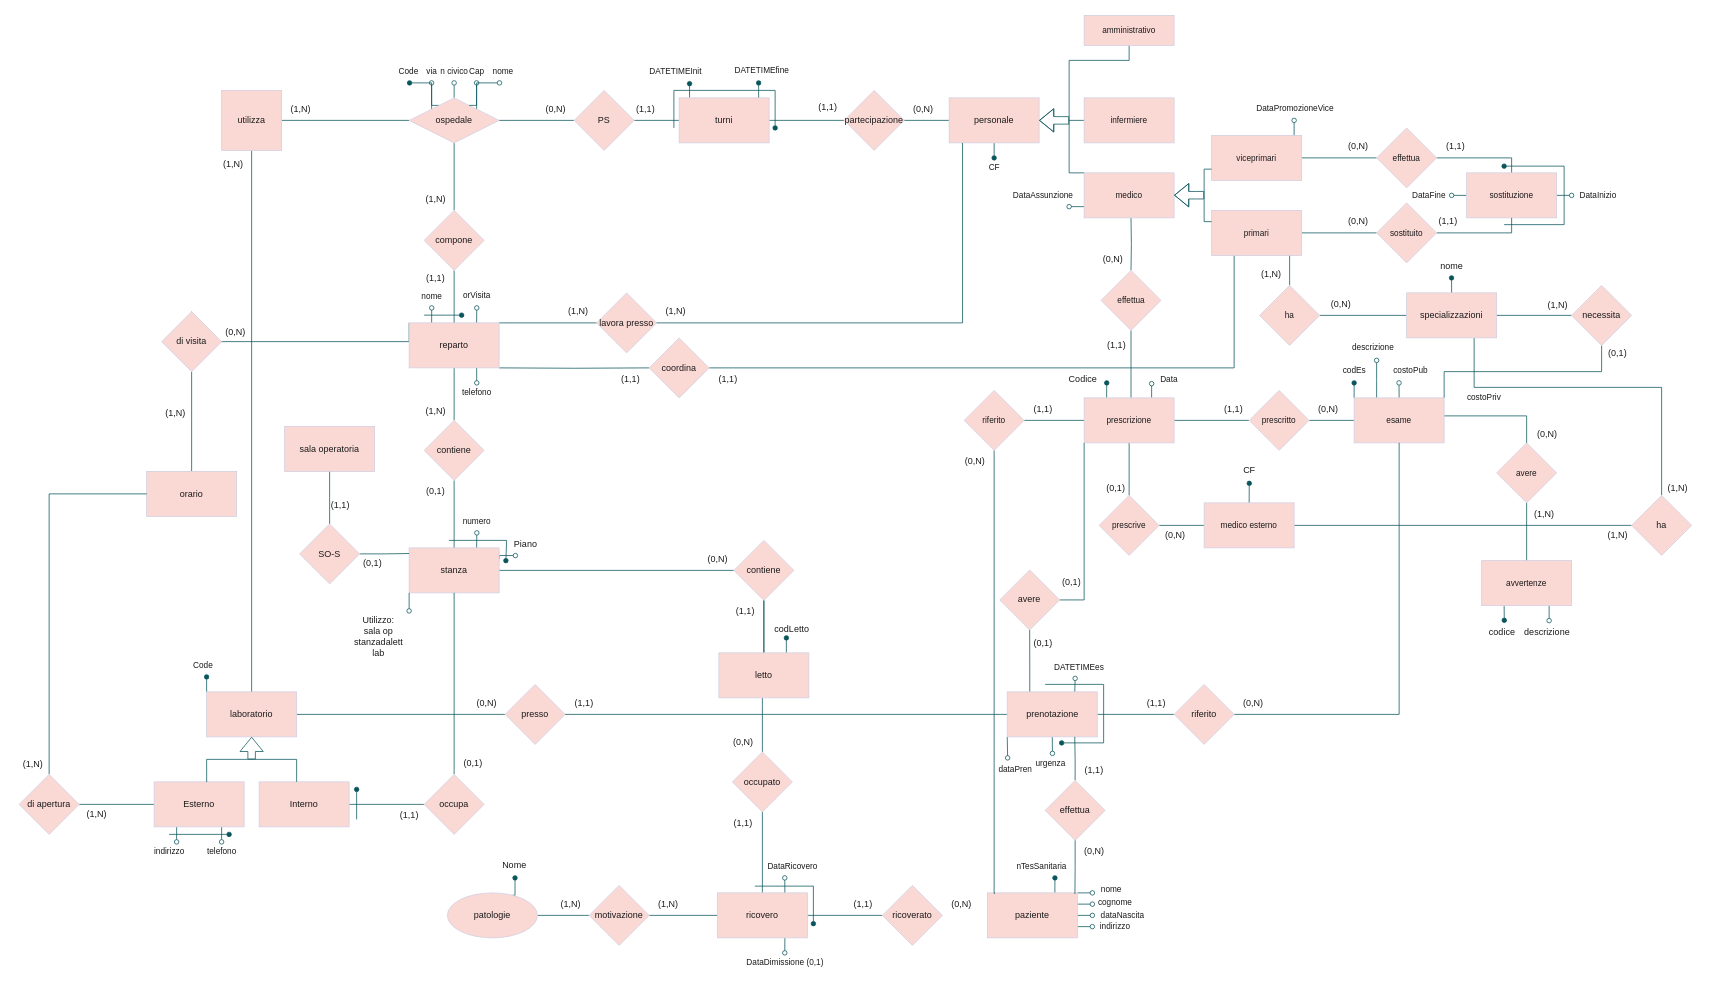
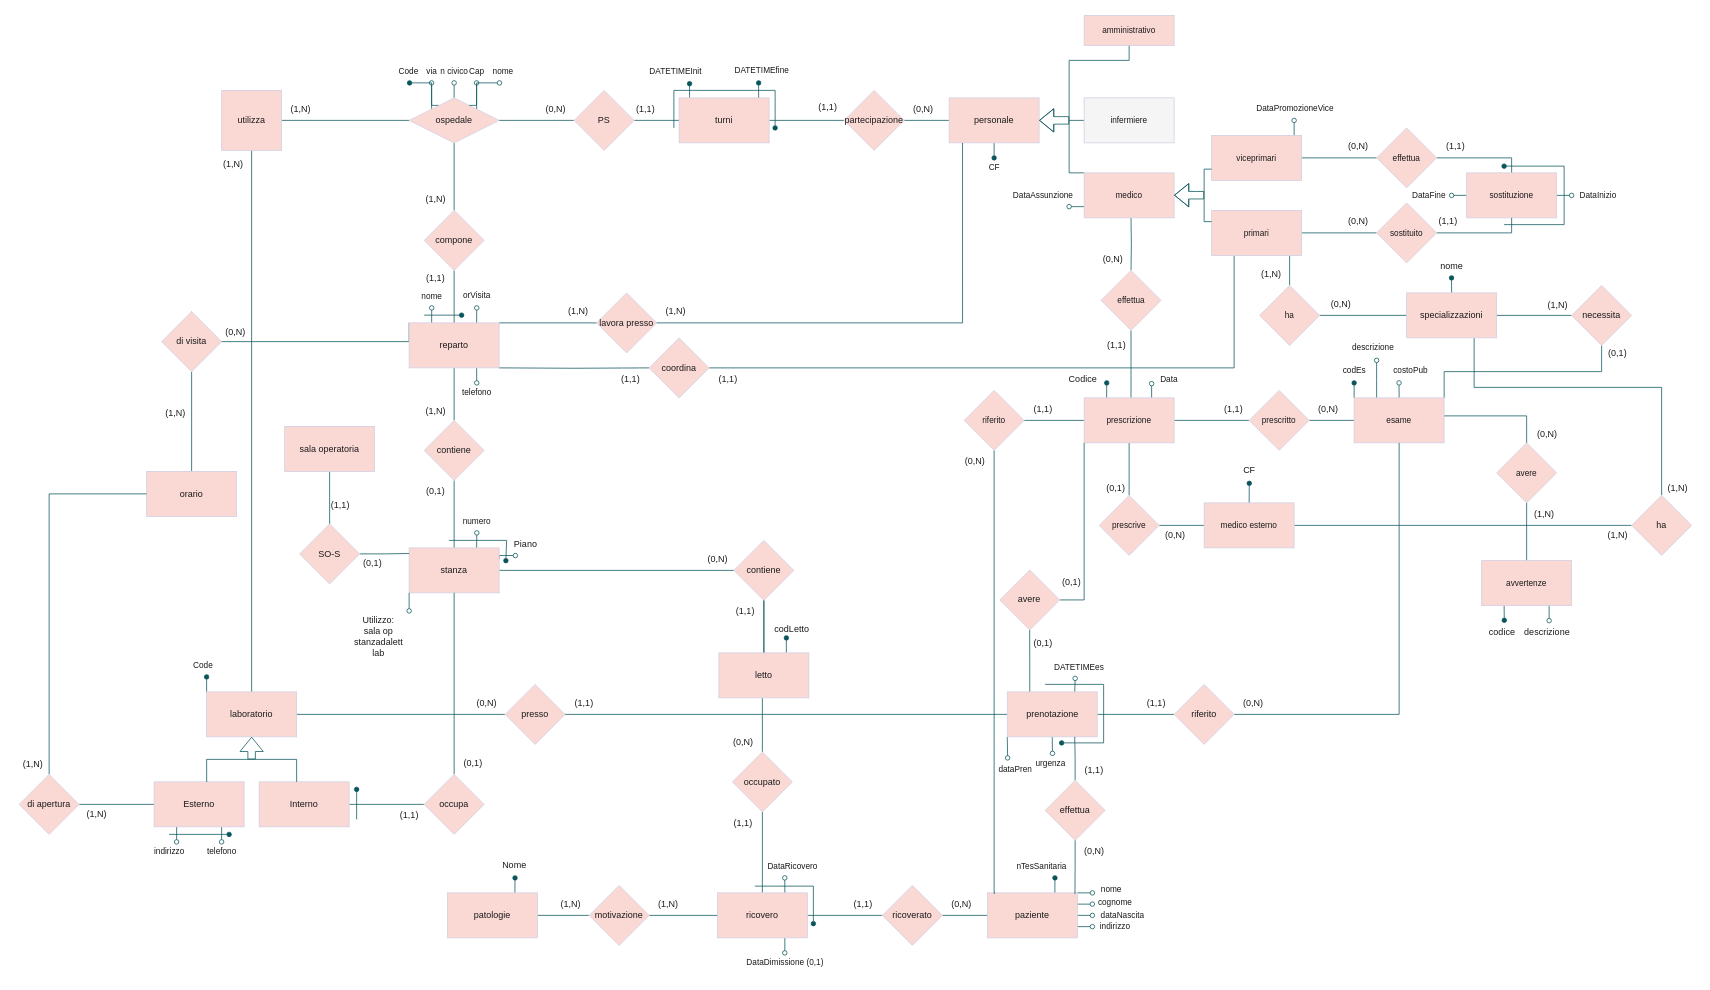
- <mxCell id="88" value="infermiere" style="rounded=0;whiteSpace=wrap;html=1;fontFamily=Helvetica;fontSize=11;fontColor=#1A1A1A;labelBackgroundColor=none;fillColor=#FAD9D5;strokeColor=#D0CEE2;" parent="1" vertex="1"><mxGeometry x="1445" y="130" width="120" height="60" as="geometry" /></mxCell>
+ <mxCell id="88" value="infermiere" style="rounded=0;whiteSpace=wrap;html=1;fontFamily=Helvetica;fontSize=11;fontColor=#1A1A1A;labelBackgroundColor=none;fillColor=#f5f5f5;strokeColor=#D0CEE2;" parent="1" vertex="1"><mxGeometry x="1445" y="130" width="120" height="60" as="geometry" /></mxCell>
- <mxCell id="151" value="costoPriv" style="text;html=1;align=center;verticalAlign=middle;resizable=0;points=[];autosize=1;strokeColor=none;fillColor=none;fontFamily=Helvetica;fontSize=11;fontColor=#1A1A1A;labelBackgroundColor=none;" parent="1" vertex="1"><mxGeometry x="1943" y="514" width="70" height="30" as="geometry" /></mxCell>
- <mxCell id="232" value="patologie" style="ellipse;whiteSpace=wrap;html=1;labelBackgroundColor=none;fillColor=#FAD9D5;strokeColor=#D0CEE2;fontColor=#1A1A1A;" parent="1" vertex="1"><mxGeometry x="596" y="1190" width="120" height="60" as="geometry" /></mxCell>
+ <mxCell id="232" value="patologie" style="whiteSpace=wrap;html=1;rounded=0;labelBackgroundColor=none;fillColor=#FAD9D5;strokeColor=#D0CEE2;fontColor=#1A1A1A;" parent="1" vertex="1"><mxGeometry x="596" y="1190" width="120" height="60" as="geometry" /></mxCell>
+ <mxCell id="30" value="" style="edgeStyle=orthogonalEdgeStyle;rounded=0;orthogonalLoop=1;jettySize=auto;html=1;endArrow=none;endFill=0;labelBackgroundColor=none;strokeColor=#09555B;fontColor=default;" parent="1" source="31" target="37" edge="1"><mxGeometry relative="1" as="geometry" /></mxCell>
